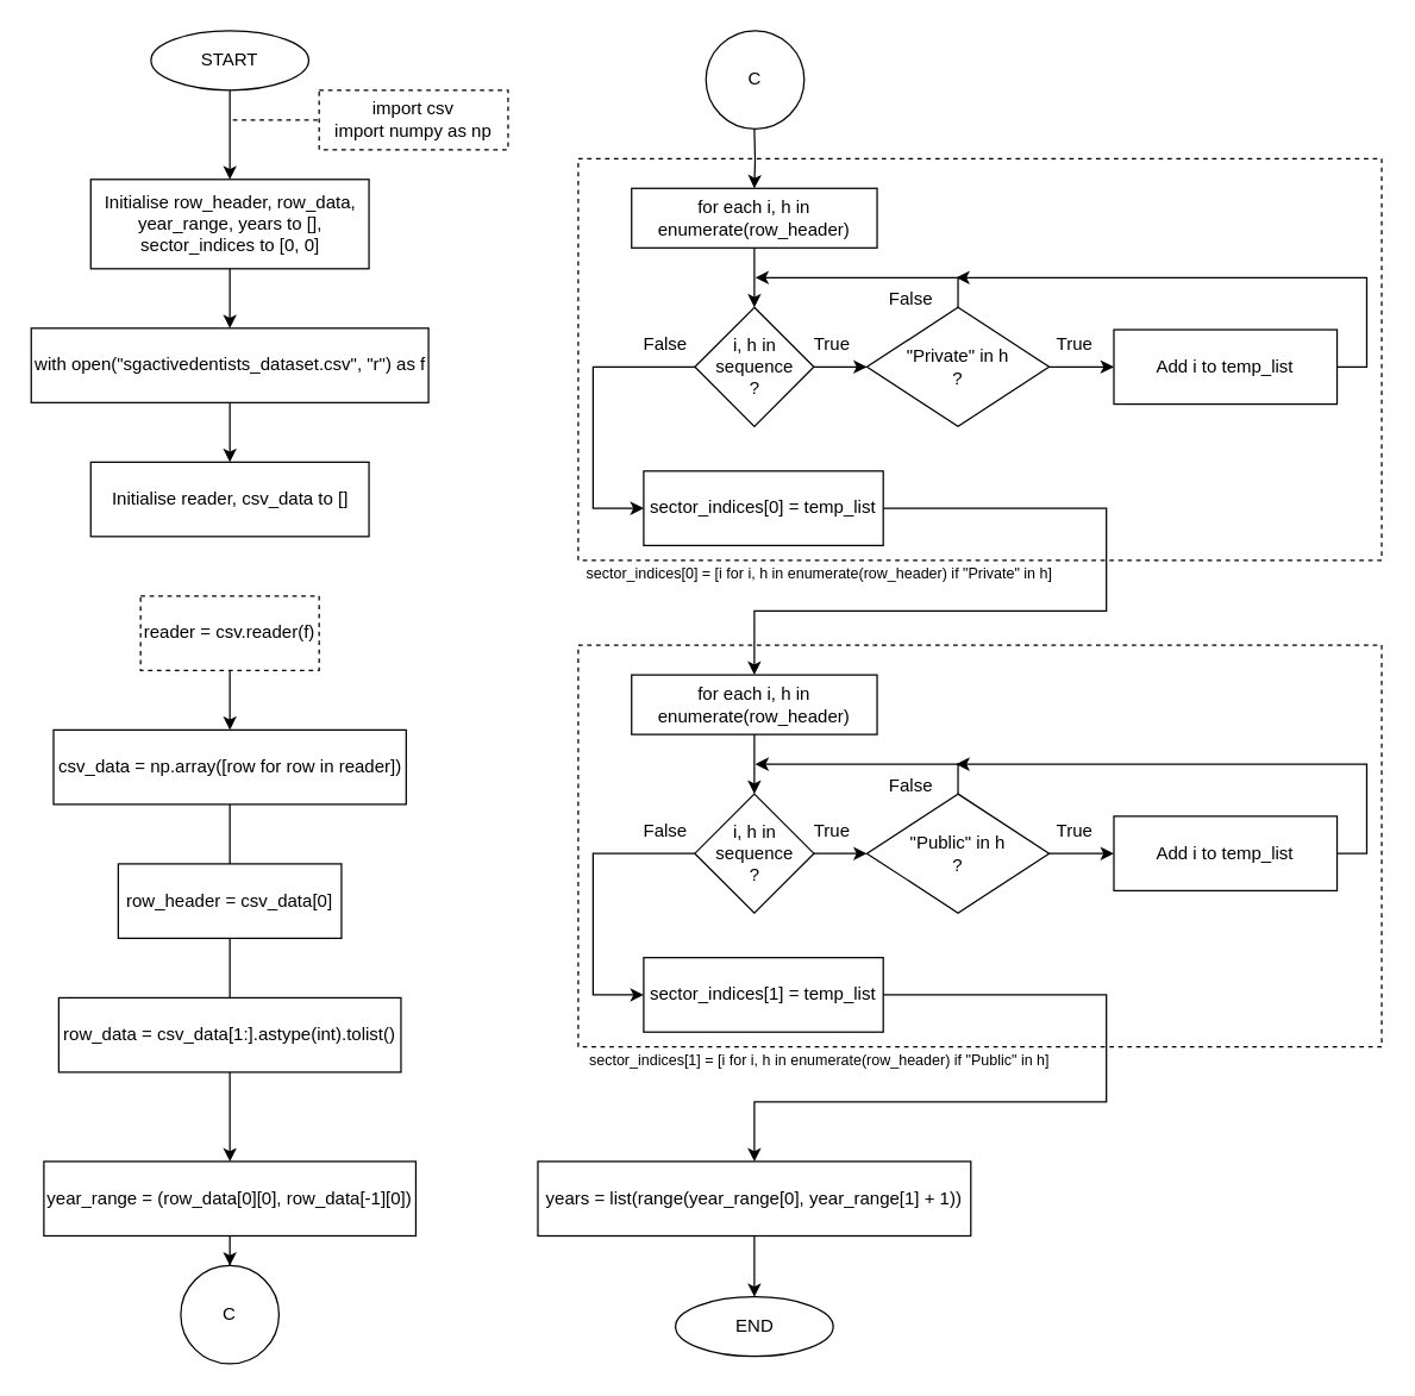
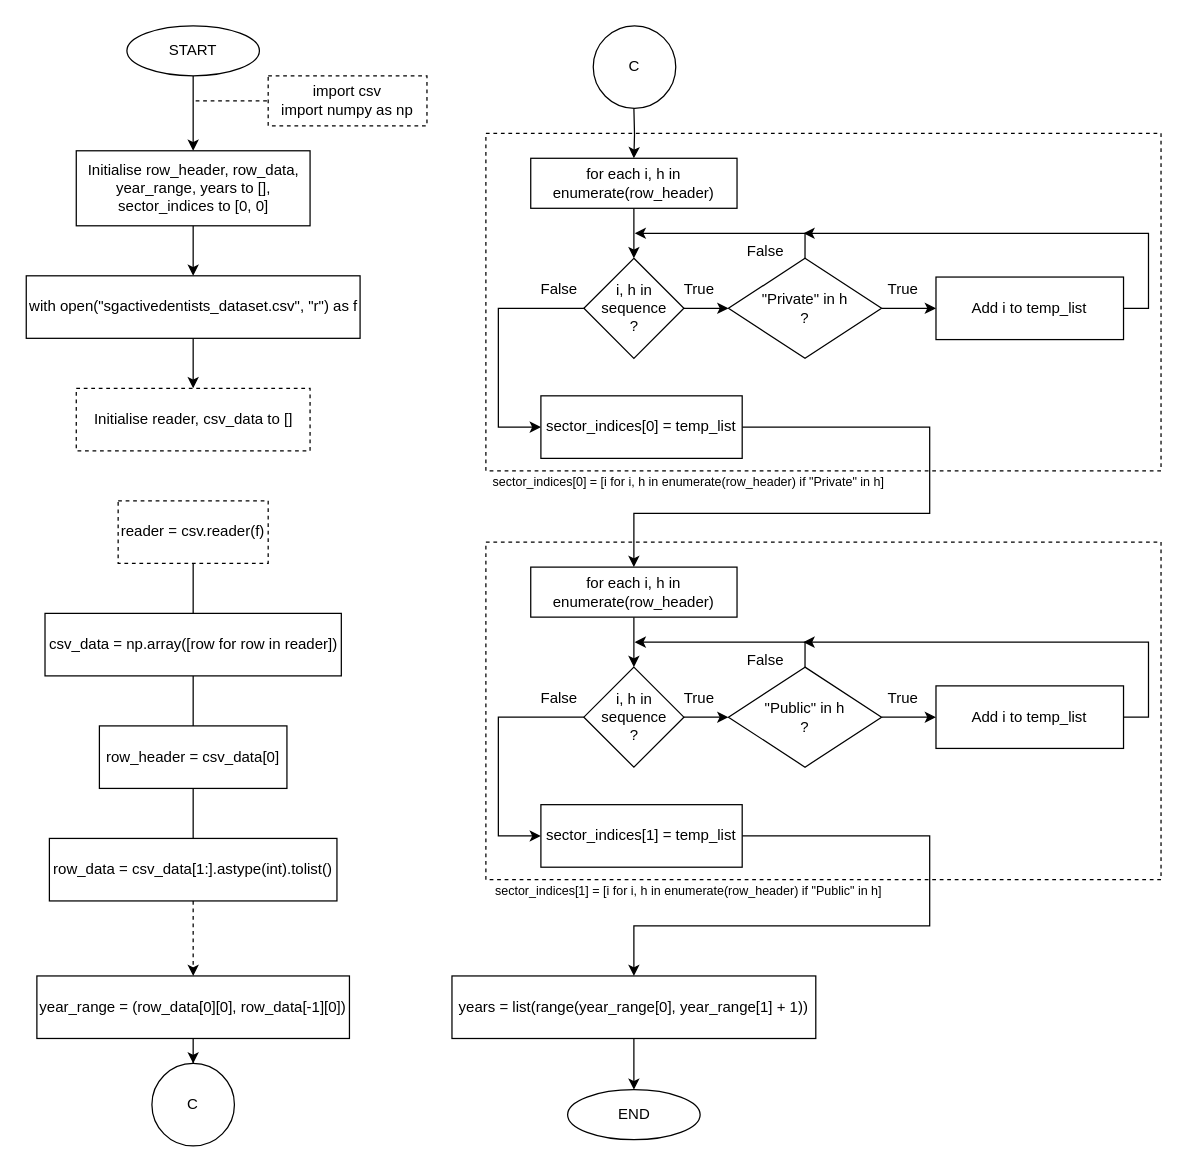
- <mxCell id="13" value="Initialise reader, csv_data to []" style="rounded=0;whiteSpace=wrap;html=1;" vertex="1" parent="1"><mxGeometry x="60.5" y="310" width="187" height="50" as="geometry" /></mxCell>
+ <mxCell id="13" value="Initialise reader, csv_data to []" style="rounded=0;whiteSpace=wrap;html=1;dashed=1;" vertex="1" parent="1"><mxGeometry x="60.5" y="310" width="187" height="50" as="geometry" /></mxCell>
- <mxCell id="11" value="" style="edgeStyle=orthogonalEdgeStyle;rounded=0;orthogonalLoop=1;jettySize=auto;html=1;" edge="1" parent="1" source="12" target="15"><mxGeometry relative="1" as="geometry" /></mxCell>
+ <mxCell id="11" value="" style="edgeStyle=orthogonalEdgeStyle;rounded=0;orthogonalLoop=1;jettySize=auto;html=1;endArrow=none;" edge="1" parent="1" source="12" target="15"><mxGeometry relative="1" as="geometry" /></mxCell>
- <mxCell id="18" value="" style="edgeStyle=orthogonalEdgeStyle;rounded=0;orthogonalLoop=1;jettySize=auto;html=1;" edge="1" parent="1" source="19" target="21"><mxGeometry relative="1" as="geometry" /></mxCell>
+ <mxCell id="18" value="" style="edgeStyle=orthogonalEdgeStyle;rounded=0;orthogonalLoop=1;jettySize=auto;html=1;dashed=1;" edge="1" parent="1" source="19" target="21"><mxGeometry relative="1" as="geometry" /></mxCell>
